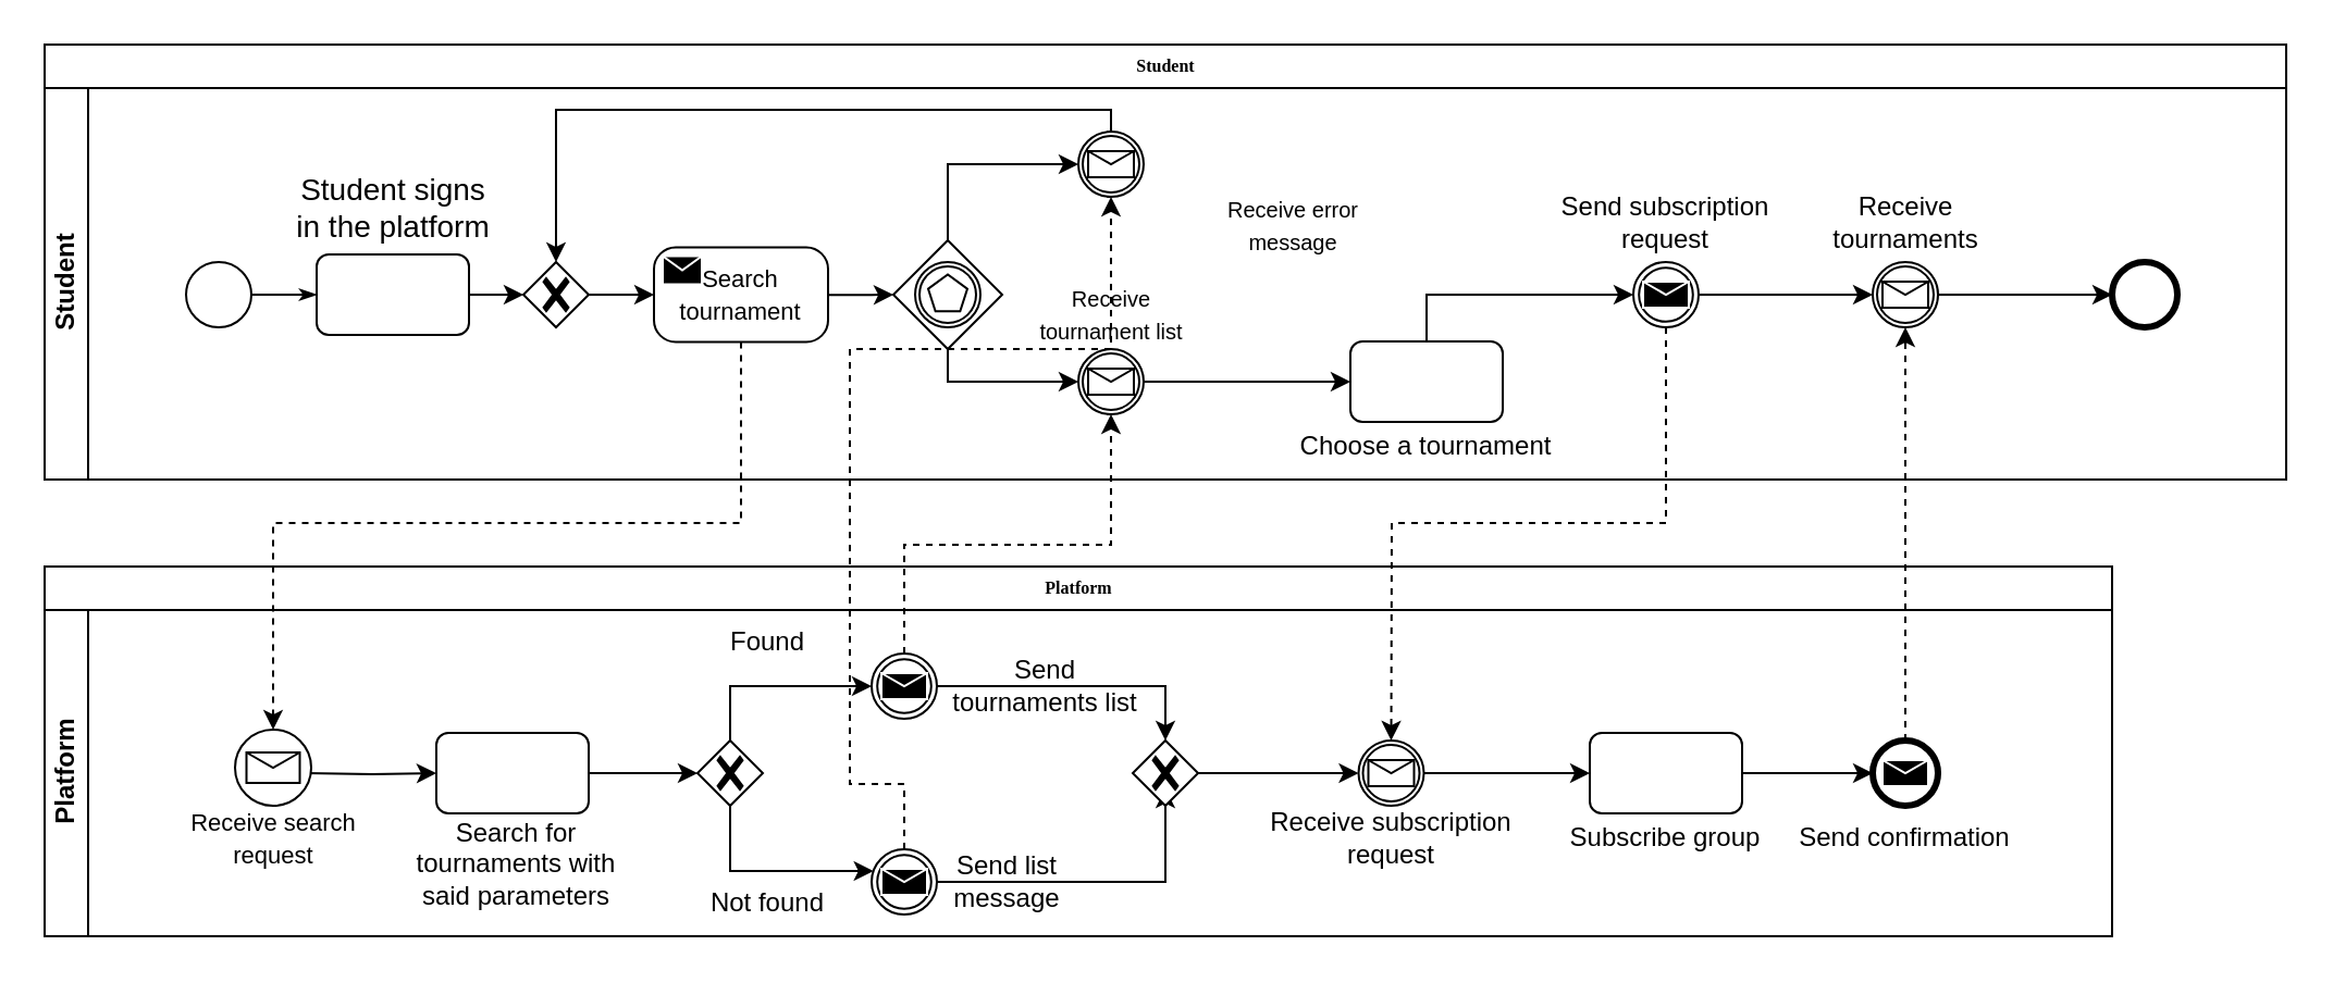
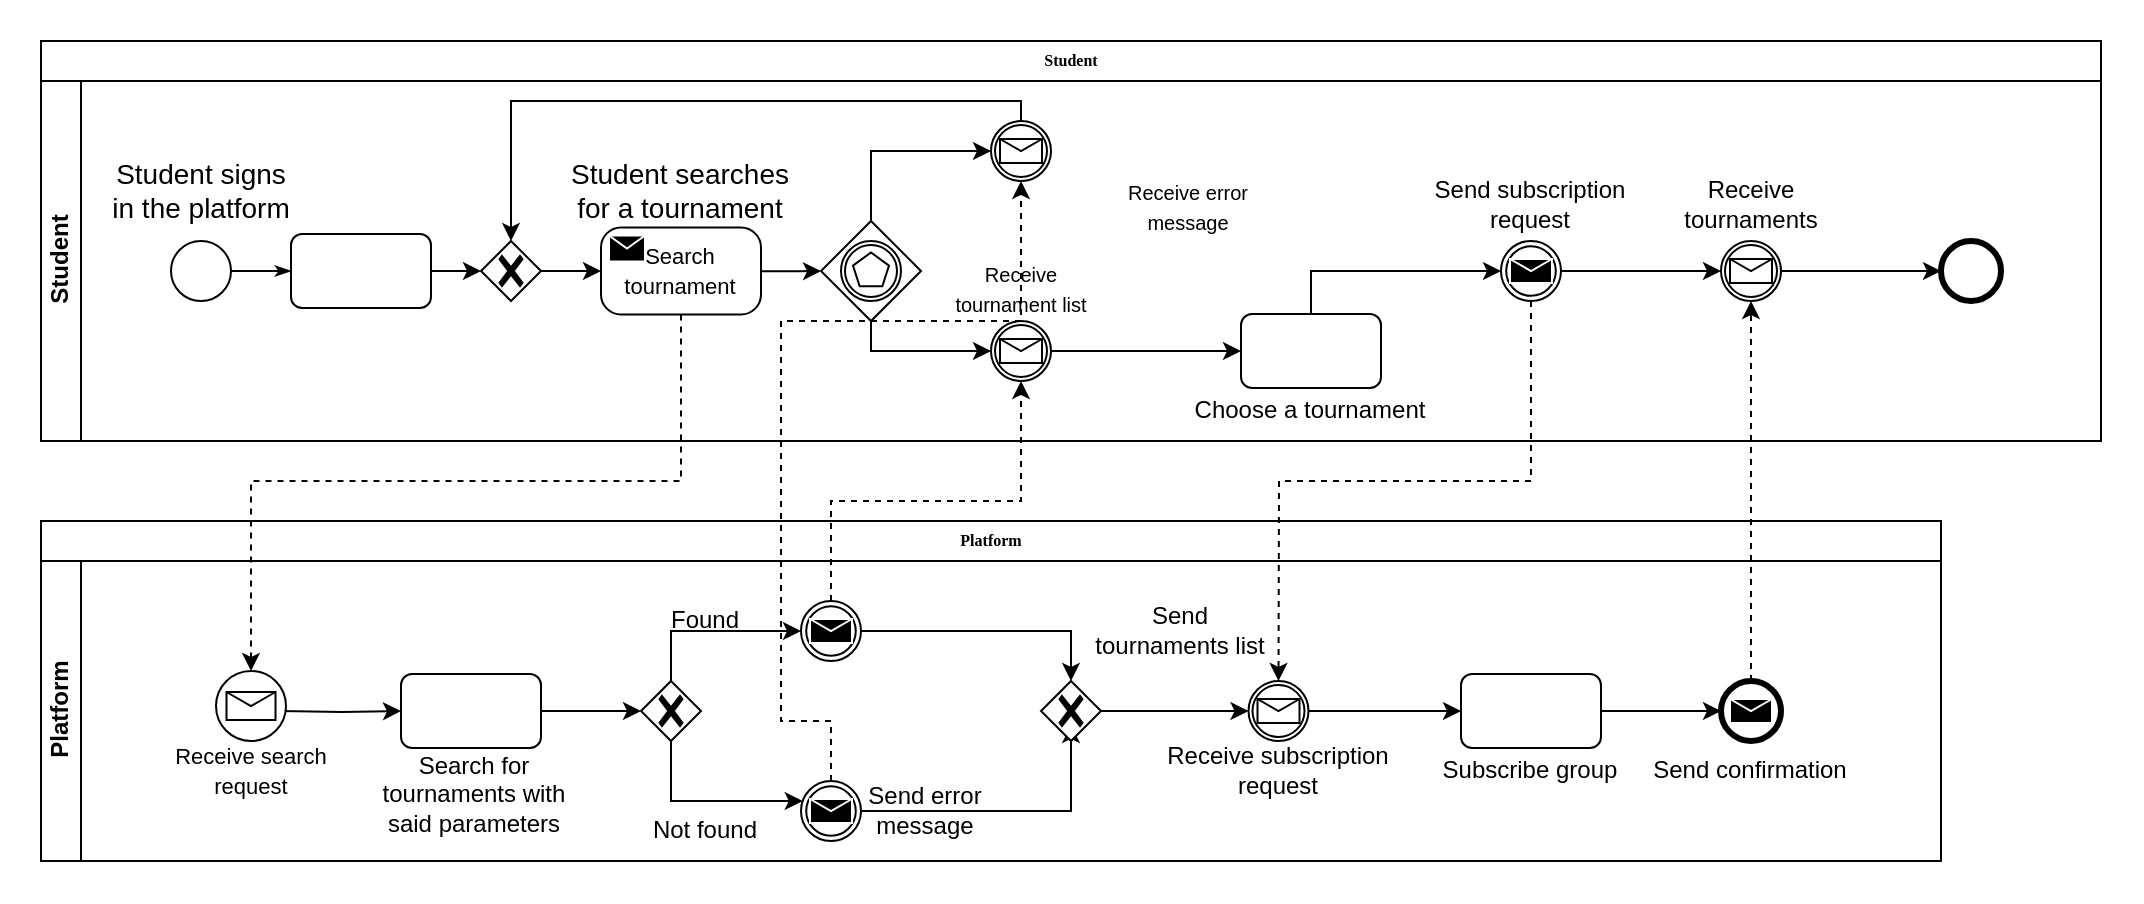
- <mxCell id="8" value="&lt;font style=&quot;font-size: 14px;&quot;&gt;Student signs in the platform&lt;/font&gt;" style="text;html=1;strokeColor=none;fillColor=none;align=center;verticalAlign=middle;whiteSpace=wrap;rounded=0;" parent="3" vertex="1"><mxGeometry x="112.5" y="40" width="95" height="30" as="geometry" /></mxCell>
+ <mxCell id="8" value="&lt;font style=&quot;font-size: 14px;&quot;&gt;Student signs in the platform&lt;/font&gt;" style="text;html=1;strokeColor=none;fillColor=none;align=center;verticalAlign=middle;whiteSpace=wrap;rounded=0;" parent="3" vertex="1"><mxGeometry x="32.5" y="40" width="95" height="30" as="geometry" /></mxCell>
+ <mxCell id="11" value="&lt;font style=&quot;font-size: 14px;&quot;&gt;Student searches for a tournament&lt;br&gt;&lt;/font&gt;" style="text;html=1;strokeColor=none;fillColor=none;align=center;verticalAlign=middle;whiteSpace=wrap;rounded=0;" parent="3" vertex="1"><mxGeometry x="261.25" y="40" width="117.5" height="30" as="geometry" /></mxCell>
- <mxCell id="45" value="Found" style="text;html=1;strokeColor=none;fillColor=none;align=center;verticalAlign=middle;whiteSpace=wrap;rounded=0;" vertex="1" parent="34"><mxGeometry x="300" width="65" height="30" as="geometry" /></mxCell>
+ <mxCell id="45" value="Found" style="text;html=1;strokeColor=none;fillColor=none;align=center;verticalAlign=middle;whiteSpace=wrap;rounded=0;" vertex="1" parent="34"><mxGeometry x="300" y="15" width="65" height="30" as="geometry" /></mxCell>
- <mxCell id="46" value="Send tournaments list" style="text;html=1;strokeColor=none;fillColor=none;align=center;verticalAlign=middle;whiteSpace=wrap;rounded=0;" vertex="1" parent="34"><mxGeometry x="410" y="25" width="100" height="20" as="geometry" /></mxCell>
+ <mxCell id="46" value="Send tournaments list" style="text;html=1;strokeColor=none;fillColor=none;align=center;verticalAlign=middle;whiteSpace=wrap;rounded=0;" vertex="1" parent="34"><mxGeometry x="520" y="25" width="100" height="20" as="geometry" /></mxCell>
- <mxCell id="43" value="Send list message" style="text;html=1;strokeColor=none;fillColor=none;align=center;verticalAlign=middle;whiteSpace=wrap;rounded=0;" vertex="1" parent="34"><mxGeometry x="410" y="110" width="65" height="30" as="geometry" /></mxCell>
+ <mxCell id="43" value="Send error message" style="text;html=1;strokeColor=none;fillColor=none;align=center;verticalAlign=middle;whiteSpace=wrap;rounded=0;" vertex="1" parent="34"><mxGeometry x="410" y="110" width="65" height="30" as="geometry" /></mxCell>
